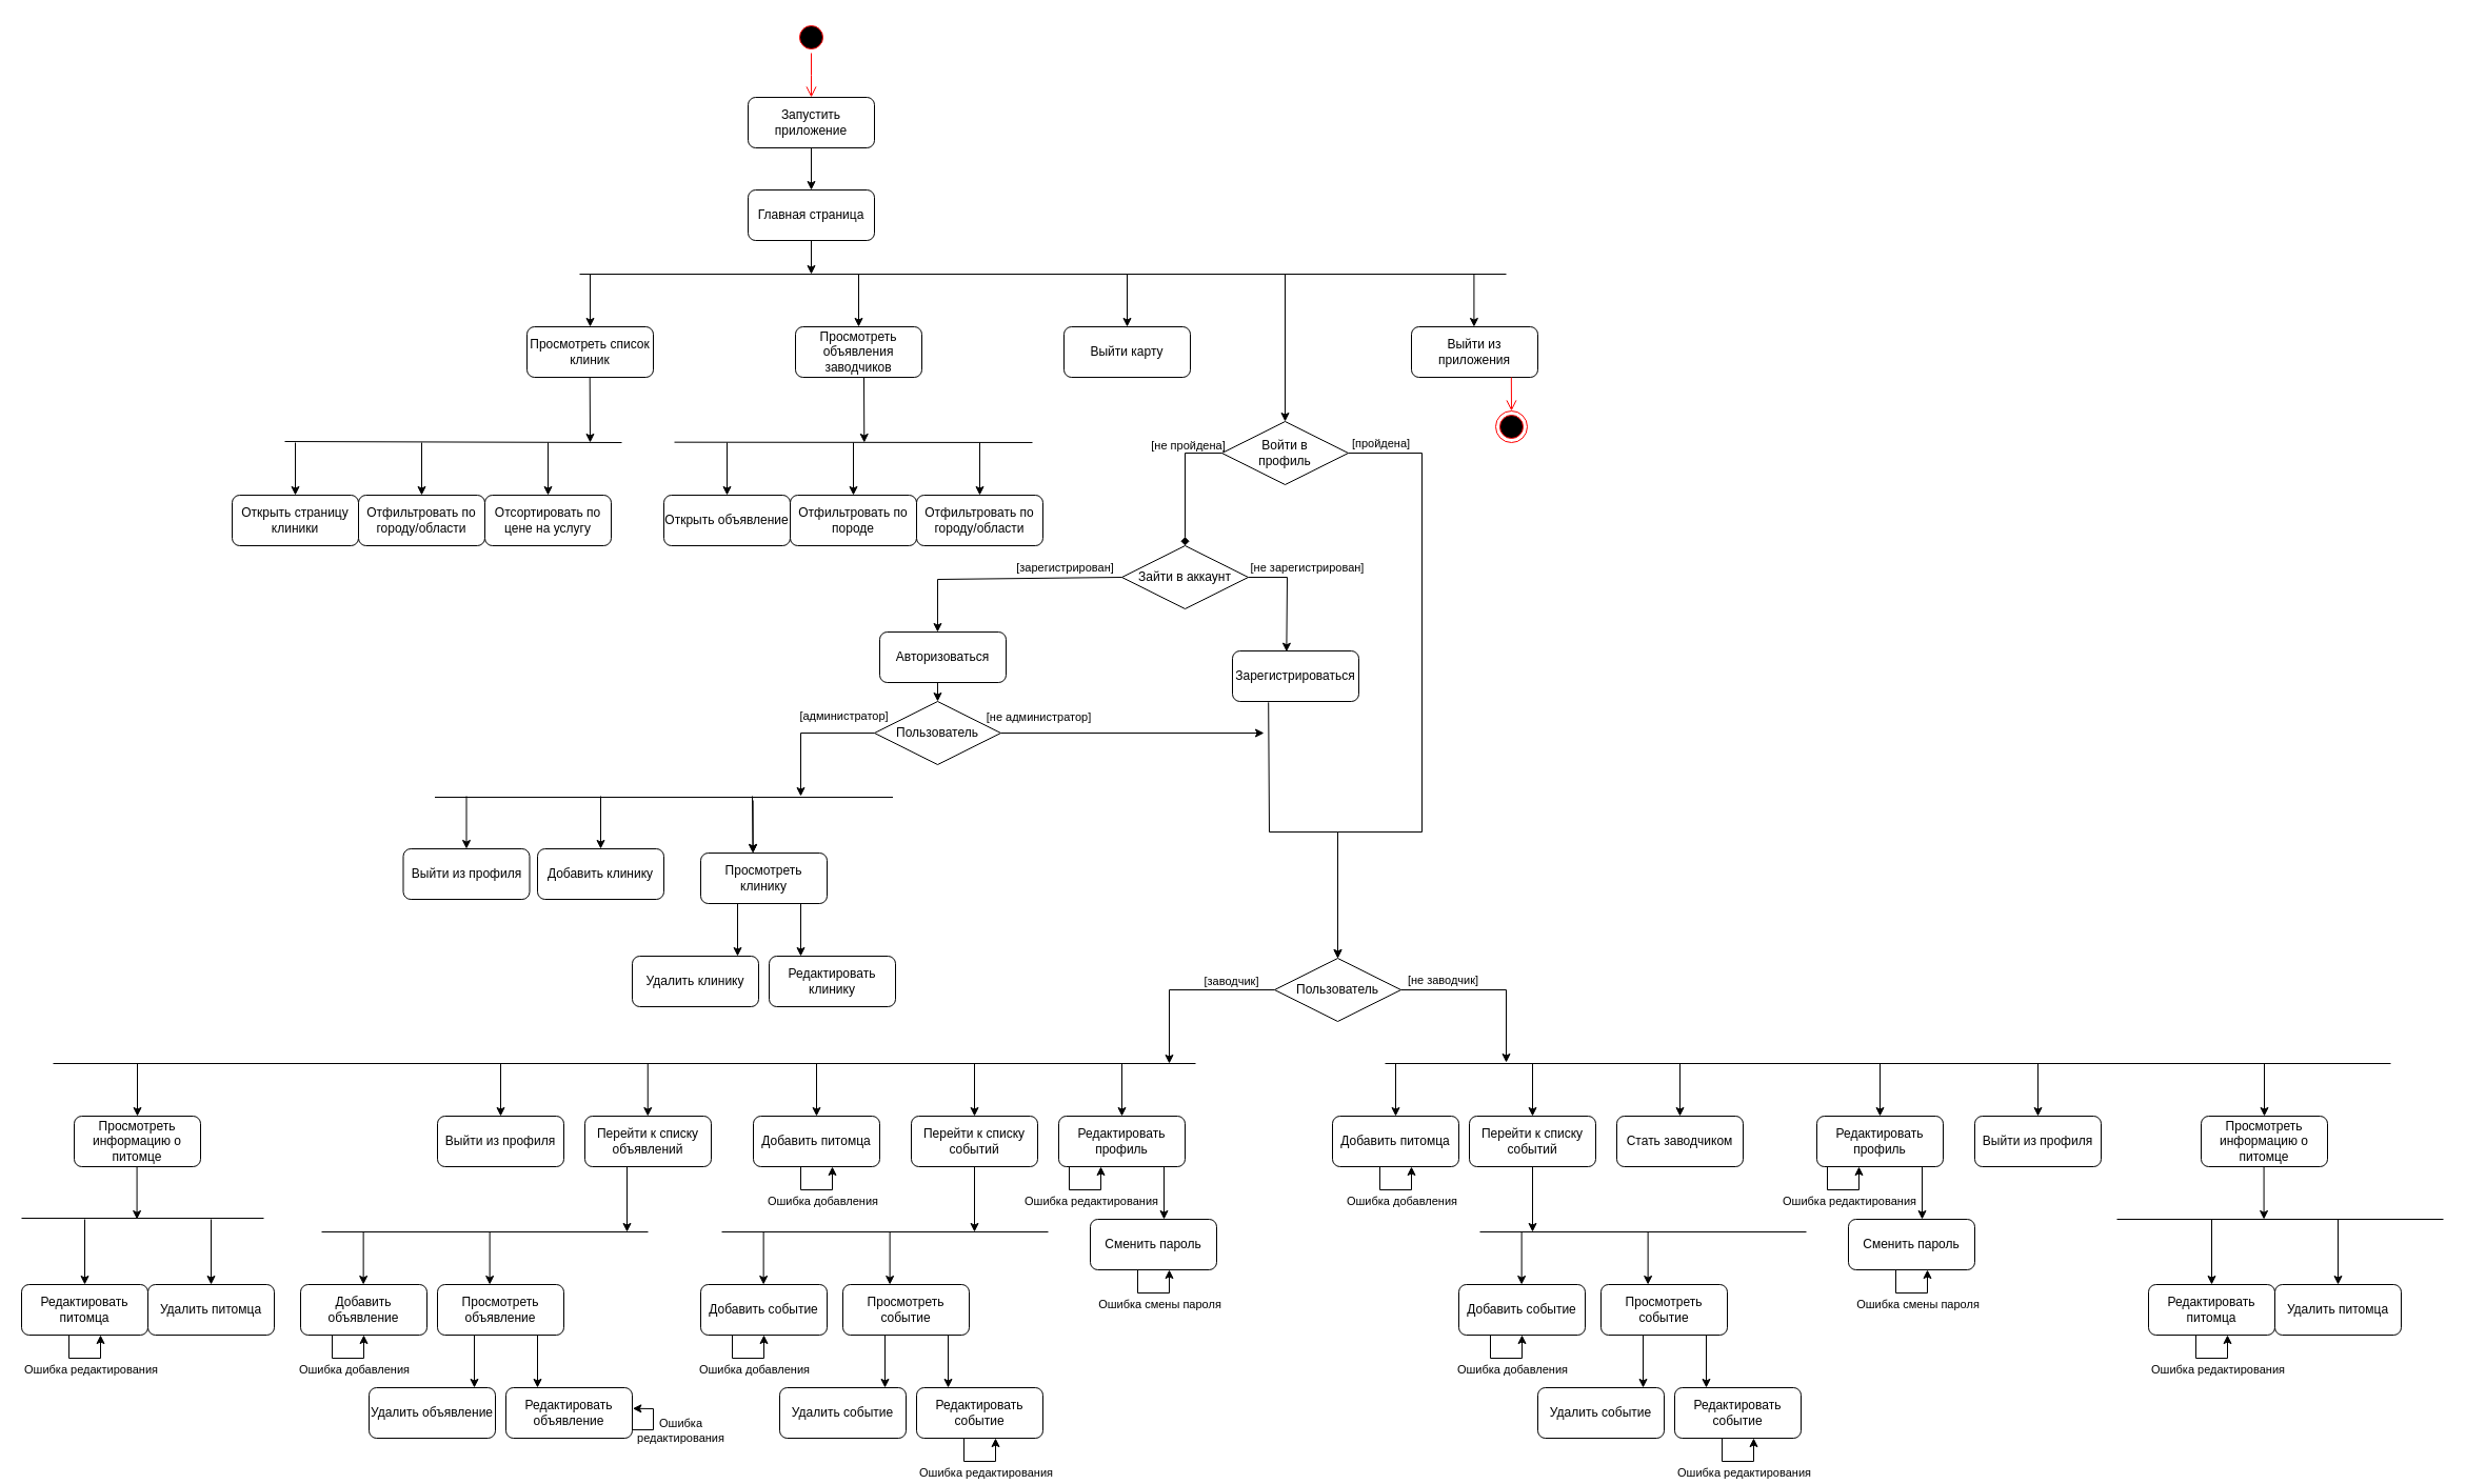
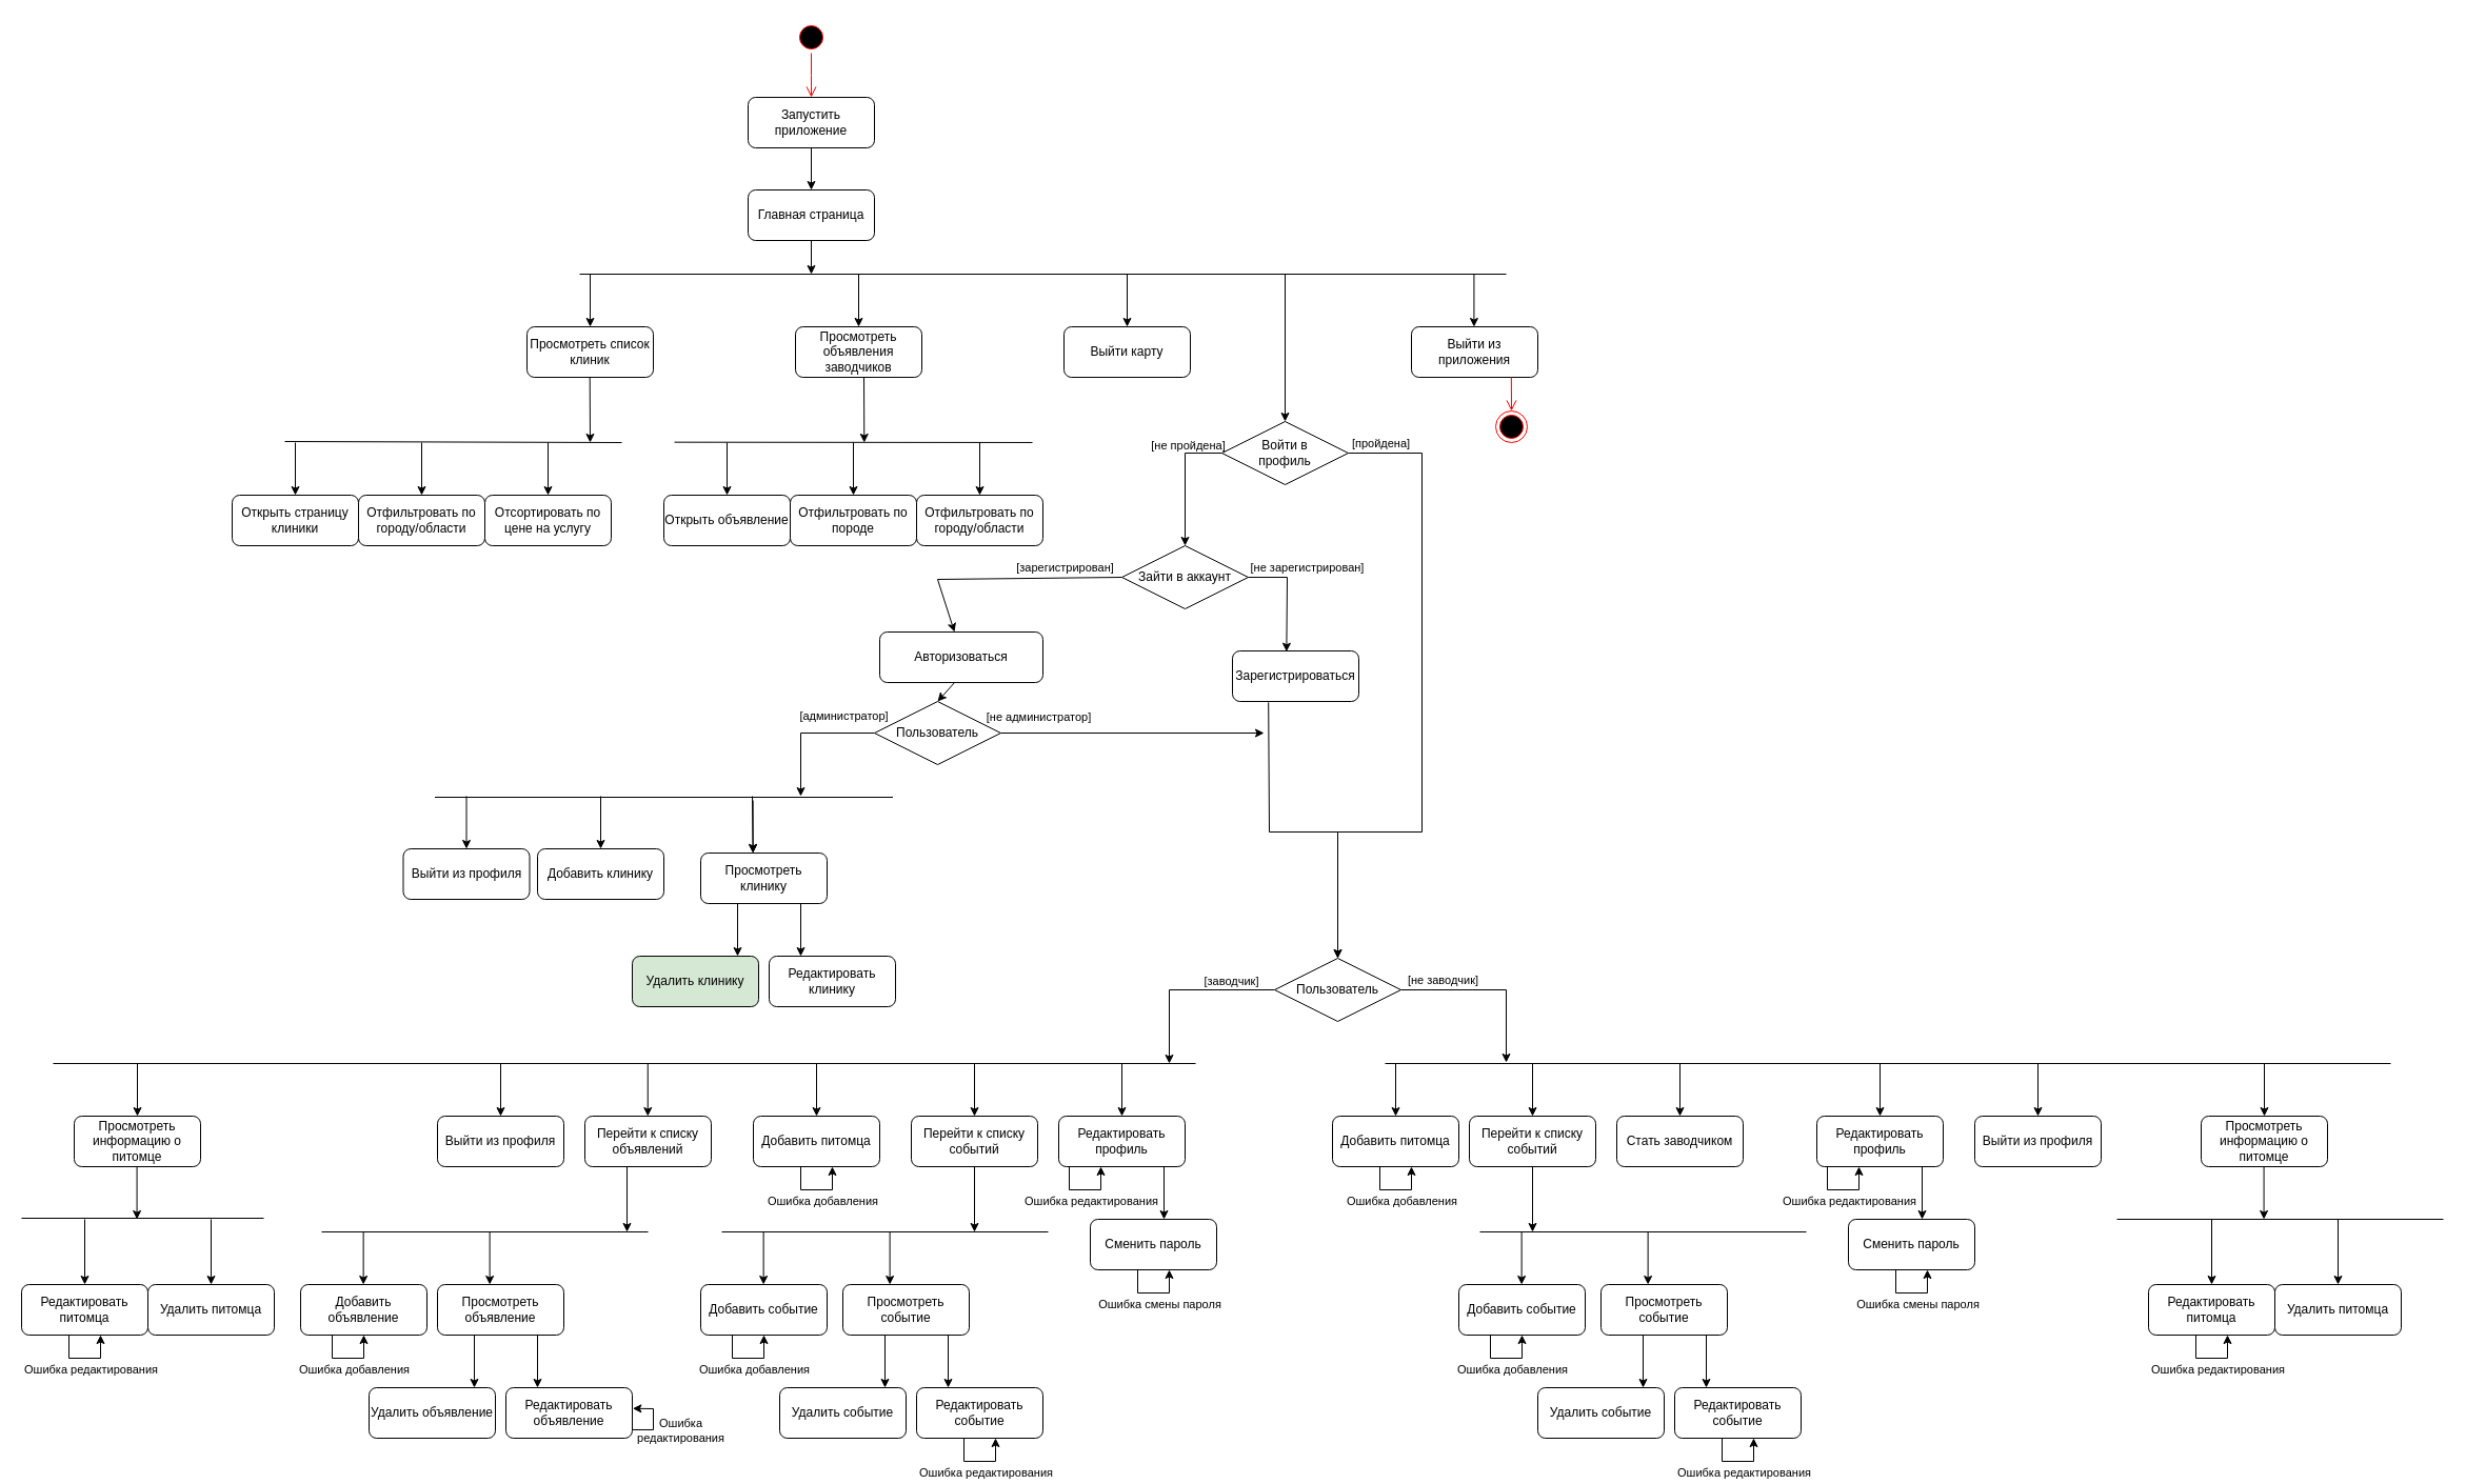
- <mxCell id="16" value="" style="endArrow=diamond;html=1;rounded=0;exitX=0;exitY=0.5;exitDx=0;exitDy=0;entryX=0.5;entryY=0;entryDx=0;entryDy=0;" parent="1" source="13" target="115" edge="1"><mxGeometry width="50" height="50" relative="1" as="geometry"><mxPoint x="1110" y="431" as="sourcePoint" /><mxPoint x="1120" y="500" as="targetPoint" /><Array as="points"><mxPoint x="1125" y="430" /></Array></mxGeometry></mxCell>
+ <mxCell id="16" value="" style="endArrow=classic;html=1;rounded=0;exitX=0;exitY=0.5;exitDx=0;exitDy=0;entryX=0.5;entryY=0;entryDx=0;entryDy=0;" parent="1" source="13" target="115" edge="1"><mxGeometry width="50" height="50" relative="1" as="geometry"><mxPoint x="1110" y="431" as="sourcePoint" /><mxPoint x="1120" y="500" as="targetPoint" /><Array as="points"><mxPoint x="1125" y="430" /></Array></mxGeometry></mxCell>
- <mxCell id="117" value="Авторизоваться" style="rounded=1;whiteSpace=wrap;html=1;" parent="1" vertex="1"><mxGeometry x="835" y="600" width="120" height="48" as="geometry" /></mxCell>
+ <mxCell id="117" value="Авторизоваться" style="rounded=1;whiteSpace=wrap;html=1;" parent="1" vertex="1"><mxGeometry x="835" y="600" width="155" height="48" as="geometry" /></mxCell>
- <mxCell id="168" value="Удалить клинику" style="rounded=1;whiteSpace=wrap;html=1;" vertex="1" parent="1"><mxGeometry x="600" y="908" width="120" height="48" as="geometry" /></mxCell>
+ <mxCell id="168" value="Удалить клинику" style="rounded=1;whiteSpace=wrap;html=1;fillColor=#d5e8d4;" vertex="1" parent="1"><mxGeometry x="600" y="908" width="120" height="48" as="geometry" /></mxCell>
